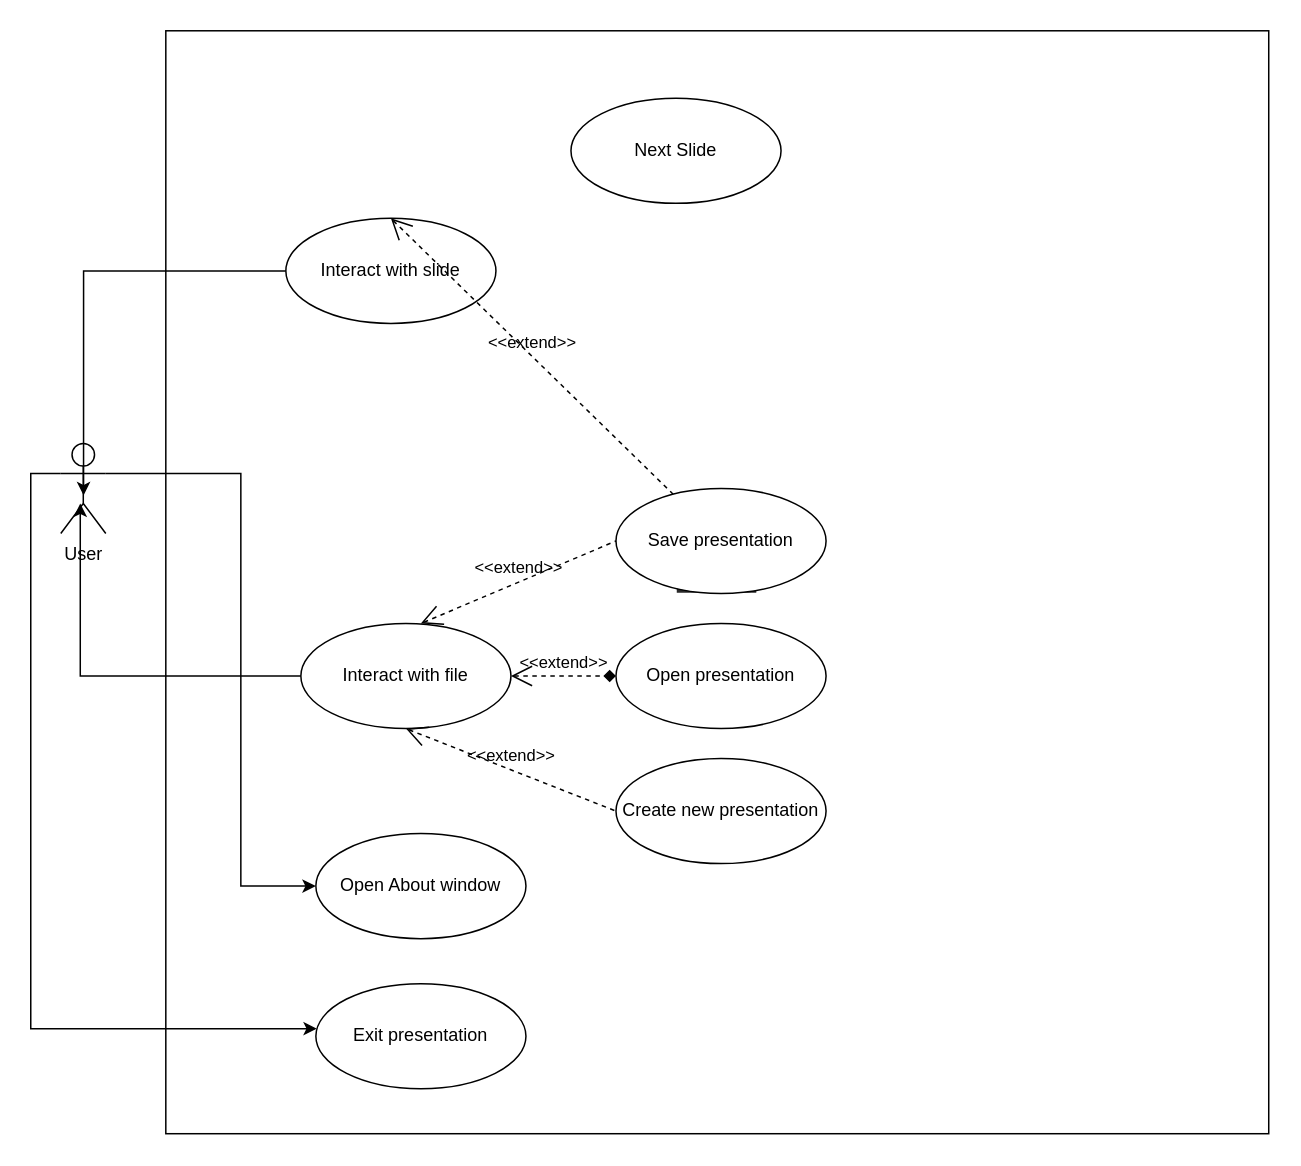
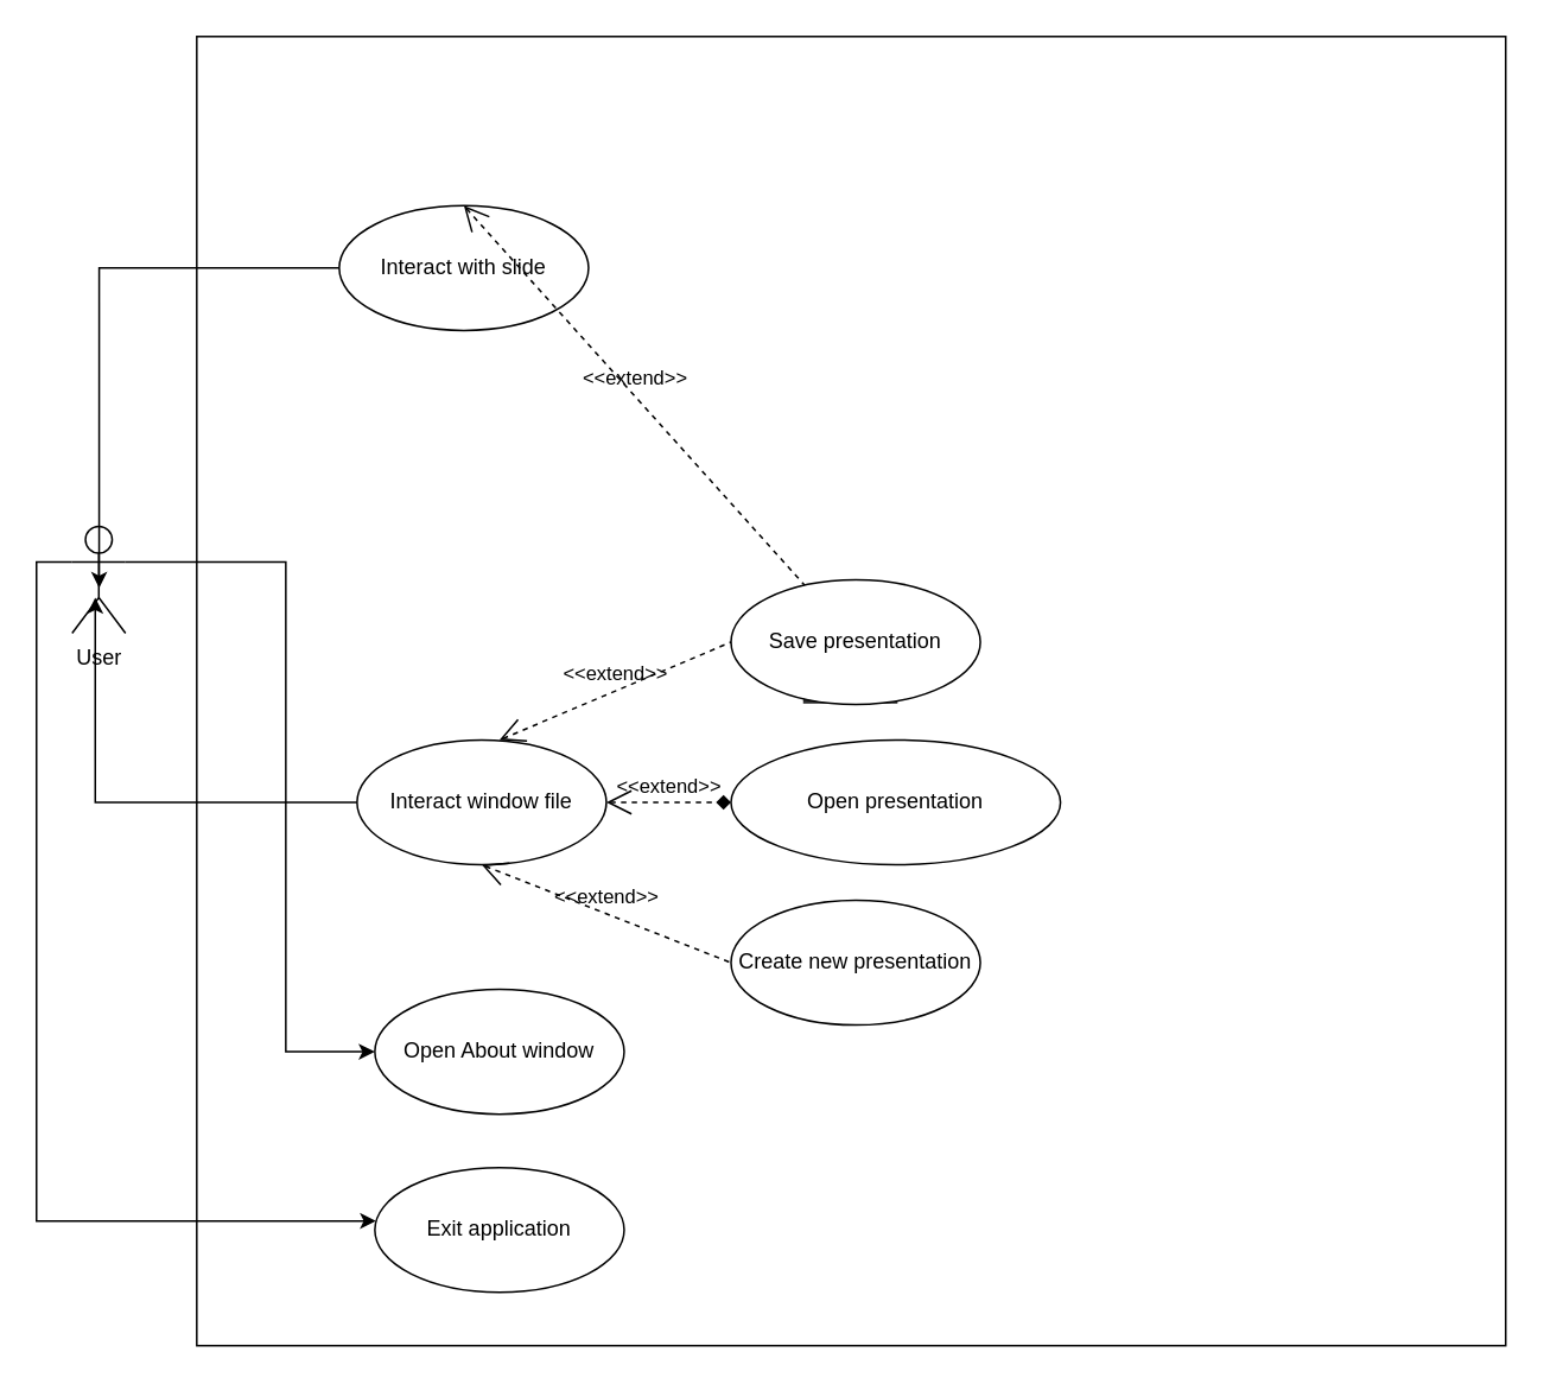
- <mxCell id="8" value="Next Slide" style="ellipse;whiteSpace=wrap;html=1;" parent="1" vertex="1"><mxGeometry x="380" y="65" width="140" height="70" as="geometry" /></mxCell>
- <mxCell id="7" value="Interact with slide" style="ellipse;whiteSpace=wrap;html=1;" parent="1" vertex="1"><mxGeometry x="190" y="145" width="140" height="70" as="geometry" /></mxCell>
+ <mxCell id="7" value="Interact with slide" style="ellipse;whiteSpace=wrap;html=1;" parent="1" vertex="1"><mxGeometry x="190" y="115" width="140" height="70" as="geometry" /></mxCell>
- <mxCell id="10" value="Interact with file" style="ellipse;whiteSpace=wrap;html=1;" parent="1" vertex="1"><mxGeometry x="200" y="415" width="140" height="70" as="geometry" /></mxCell>
+ <mxCell id="10" value="Interact window file" style="ellipse;whiteSpace=wrap;html=1;" parent="1" vertex="1"><mxGeometry x="200" y="415" width="140" height="70" as="geometry" /></mxCell>
- <mxCell id="12" value="Open presentation" style="ellipse;whiteSpace=wrap;html=1;" parent="1" vertex="1"><mxGeometry x="410" y="415" width="140" height="70" as="geometry" /></mxCell>
+ <mxCell id="12" value="Open presentation" style="ellipse;whiteSpace=wrap;html=1;" parent="1" vertex="1"><mxGeometry x="410" y="415" width="185" height="70" as="geometry" /></mxCell>
- <mxCell id="18" value="Exit presentation" style="ellipse;whiteSpace=wrap;html=1;" vertex="1" parent="1"><mxGeometry x="210" y="655" width="140" height="70" as="geometry" /></mxCell>
+ <mxCell id="18" value="Exit application" style="ellipse;whiteSpace=wrap;html=1;" vertex="1" parent="1"><mxGeometry x="210" y="655" width="140" height="70" as="geometry" /></mxCell>
